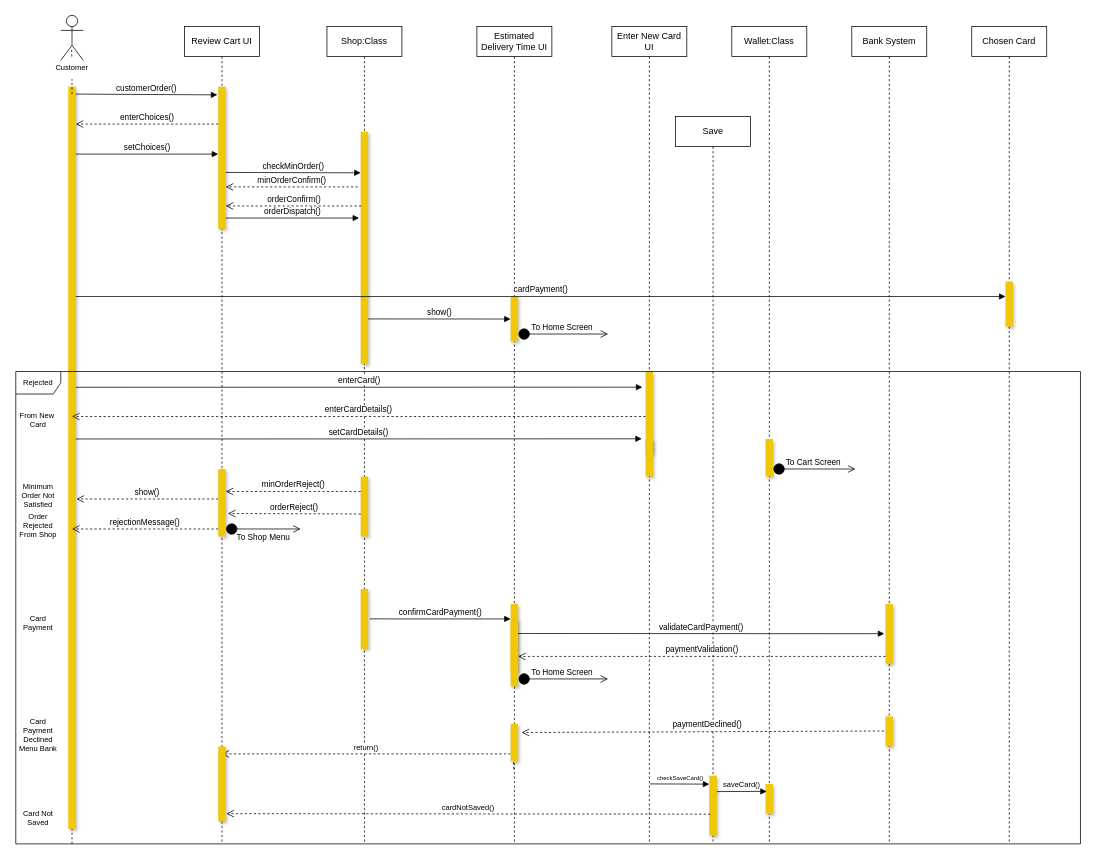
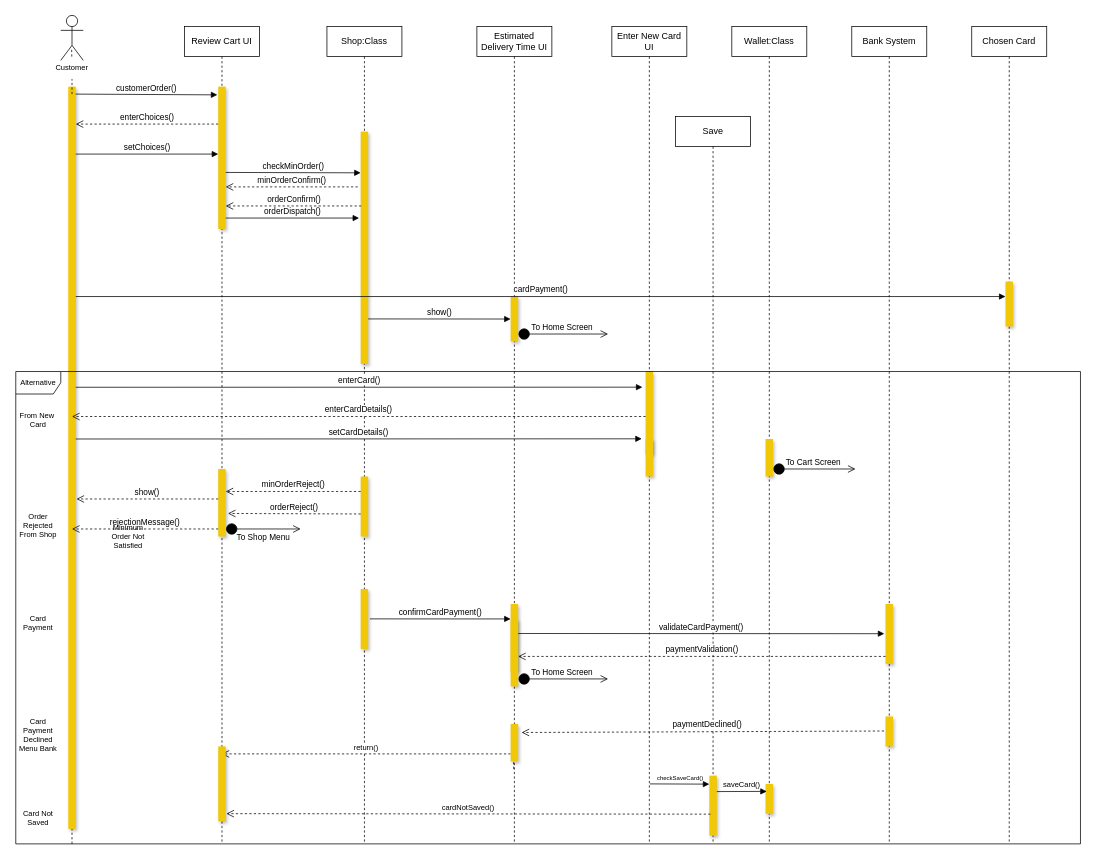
- <mxCell id="63" value="Rejected" style="shape=umlFrame;whiteSpace=wrap;html=1;fontSize=10;fillColor=none;" vertex="1" parent="1"><mxGeometry x="20" y="495" width="1420" height="630" as="geometry" /></mxCell>
+ <mxCell id="63" value="Alternative" style="shape=umlFrame;whiteSpace=wrap;html=1;fontSize=10;fillColor=none;" vertex="1" parent="1"><mxGeometry x="20" y="495" width="1420" height="630" as="geometry" /></mxCell>
- <mxCell id="66" value="Minimum Order Not Satisfied" style="text;html=1;strokeColor=none;fillColor=none;align=center;verticalAlign=middle;whiteSpace=wrap;rounded=0;fontSize=10;" vertex="1" parent="1"><mxGeometry x="20" y="645" width="60" height="30" as="geometry" /></mxCell>
+ <mxCell id="66" value="Minimum Order Not Satisfied" style="text;html=1;strokeColor=none;fillColor=none;align=center;verticalAlign=middle;whiteSpace=wrap;rounded=0;fontSize=10;" vertex="1" parent="1"><mxGeometry x="140" y="700" width="60" height="30" as="geometry" /></mxCell>
